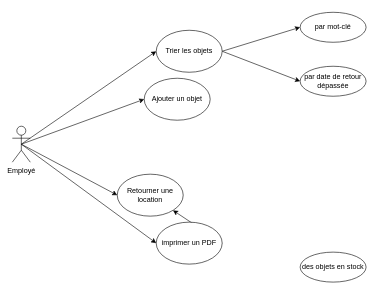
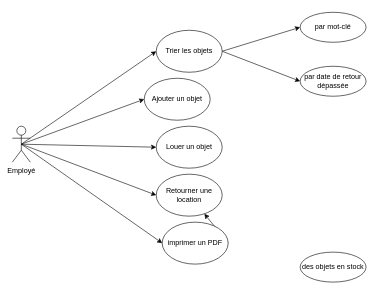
+ <mxCell id="3" style="edgeStyle=none;rounded=0;orthogonalLoop=1;jettySize=auto;html=1;exitX=0.5;exitY=0.5;exitDx=0;exitDy=0;exitPerimeter=0;entryX=0;entryY=0.5;entryDx=0;entryDy=0;" edge="1" parent="1" source="7" target="9"><mxGeometry relative="1" as="geometry" /></mxCell>
+ <mxCell id="9" value="Louer un objet" style="ellipse;whiteSpace=wrap;html=1;" vertex="1" parent="1"><mxGeometry x="260" y="210" width="110" height="70" as="geometry" /></mxCell>
- <mxCell id="10" value="Retourner une location" style="ellipse;whiteSpace=wrap;html=1;" vertex="1" parent="1"><mxGeometry x="195" y="290" width="110" height="70" as="geometry" /></mxCell>
+ <mxCell id="10" value="Retourner une location" style="ellipse;whiteSpace=wrap;html=1;" vertex="1" parent="1"><mxGeometry x="260" y="290" width="110" height="70" as="geometry" /></mxCell>
- <mxCell id="17" value="imprimer un PDF" style="ellipse;whiteSpace=wrap;html=1;" vertex="1" parent="1"><mxGeometry x="260" y="370" width="110" height="70" as="geometry" /></mxCell>
+ <mxCell id="17" value="imprimer un PDF" style="ellipse;whiteSpace=wrap;html=1;" vertex="1" parent="1"><mxGeometry x="270" y="370" width="110" height="70" as="geometry" /></mxCell>
